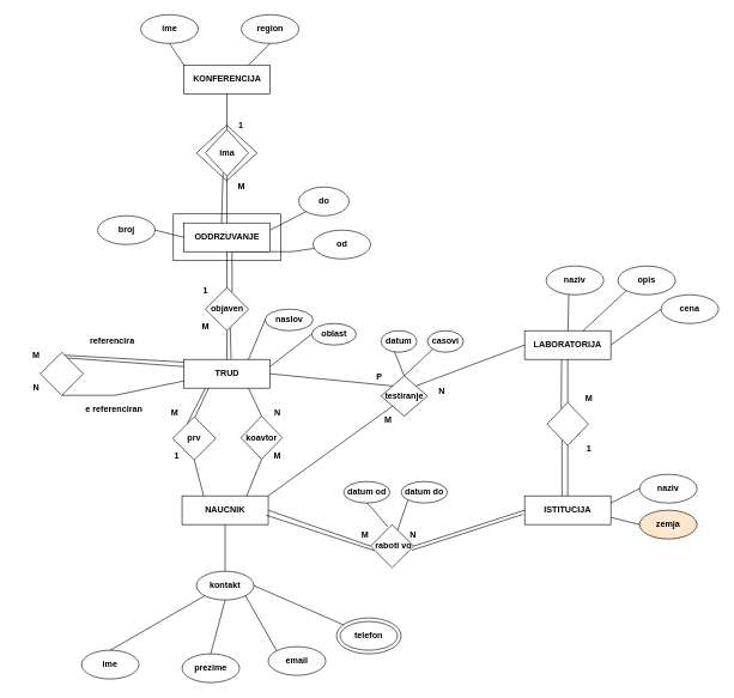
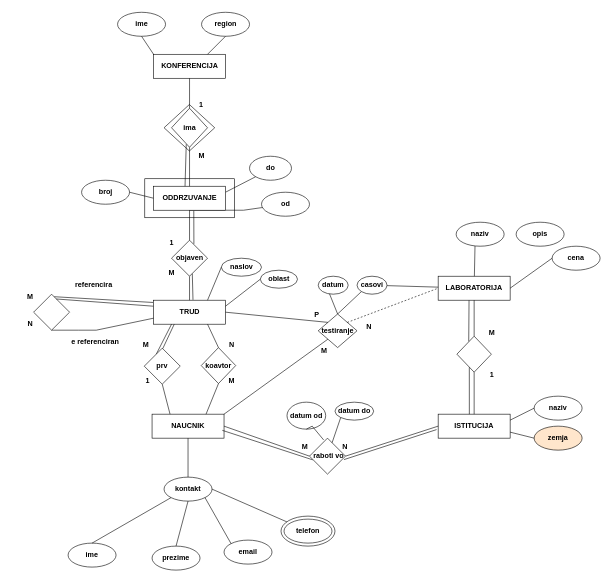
- <mxCell id="86" value="" style="endArrow=none;html=1;rounded=0;entryX=0;entryY=1;entryDx=0;entryDy=0;" edge="1" parent="1" source="81" target="83"><mxGeometry width="50" height="50" relative="1" as="geometry"><mxPoint x="460" y="570" as="sourcePoint" /><mxPoint x="510" y="520" as="targetPoint" /></mxGeometry></mxCell>
+ <mxCell id="86" value="" style="endArrow=none;html=1;rounded=0;" edge="1" parent="1" source="81" target="101"><mxGeometry width="50" height="50" relative="1" as="geometry"><mxPoint x="460" y="570" as="sourcePoint" /><mxPoint x="510" y="520" as="targetPoint" /></mxGeometry></mxCell>
- <mxCell id="98" value="" style="endArrow=none;html=1;rounded=0;entryX=0;entryY=0.5;entryDx=0;entryDy=0;exitX=1;exitY=0;exitDx=0;exitDy=0;" edge="1" parent="1" source="95" target="81"><mxGeometry width="50" height="50" relative="1" as="geometry"><mxPoint x="420" y="650" as="sourcePoint" /><mxPoint x="470" y="600" as="targetPoint" /></mxGeometry></mxCell>
+ <mxCell id="98" value="" style="endArrow=none;html=1;rounded=0;entryX=0;entryY=0.5;entryDx=0;entryDy=0;exitX=1;exitY=0;exitDx=0;exitDy=0;dashed=1;" edge="1" parent="1" source="95" target="81"><mxGeometry width="50" height="50" relative="1" as="geometry"><mxPoint x="420" y="650" as="sourcePoint" /><mxPoint x="470" y="600" as="targetPoint" /></mxGeometry></mxCell>
- <mxCell id="77" value="datum od" style="ellipse;whiteSpace=wrap;html=1;fontStyle=1;align=center;" vertex="1" parent="1"><mxGeometry x="478" y="670" width="64.5" height="30" as="geometry" /></mxCell>
+ <mxCell id="77" value="datum od" style="ellipse;whiteSpace=wrap;html=1;fontStyle=1;align=center;" vertex="1" parent="1"><mxGeometry x="478" y="670" width="64.5" height="45" as="geometry" /></mxCell>
